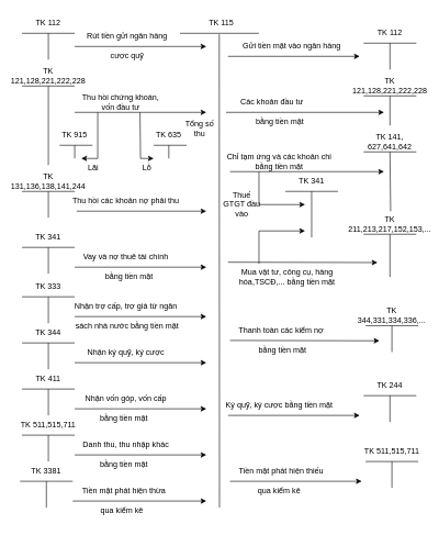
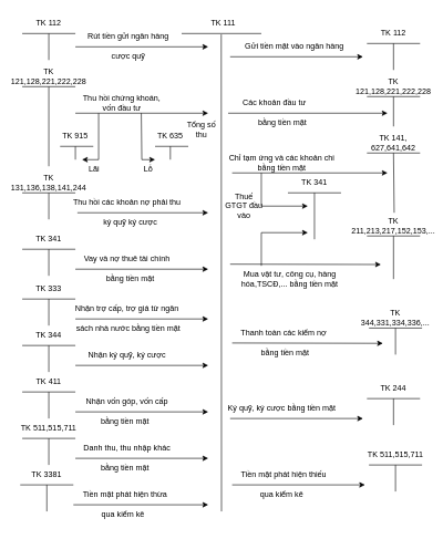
- <mxCell id="7" value="TK 115" style="text;html=1;strokeColor=none;fillColor=none;align=center;verticalAlign=middle;whiteSpace=wrap;rounded=0;" vertex="1" parent="1"><mxGeometry x="306" y="20" width="60" height="30" as="geometry" /></mxCell>
+ <mxCell id="7" value="TK 111" style="text;html=1;strokeColor=none;fillColor=none;align=center;verticalAlign=middle;whiteSpace=wrap;rounded=0;" vertex="1" parent="1"><mxGeometry x="306" y="20" width="60" height="30" as="geometry" /></mxCell>
+ <mxCell id="32" value="ký quỹ ký cược" style="text;html=1;strokeColor=none;fillColor=none;align=center;verticalAlign=middle;whiteSpace=wrap;rounded=0;" vertex="1" parent="1"><mxGeometry x="136" y="320" width="120" height="30" as="geometry" /></mxCell>
